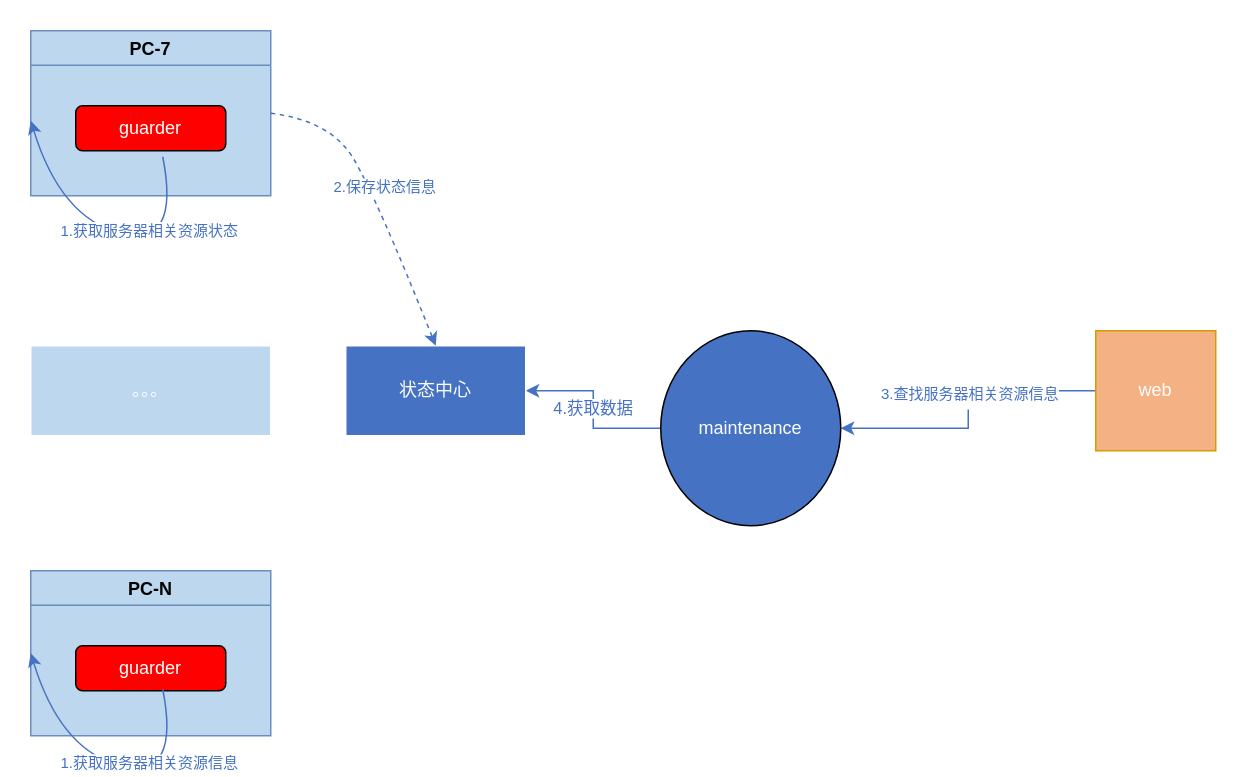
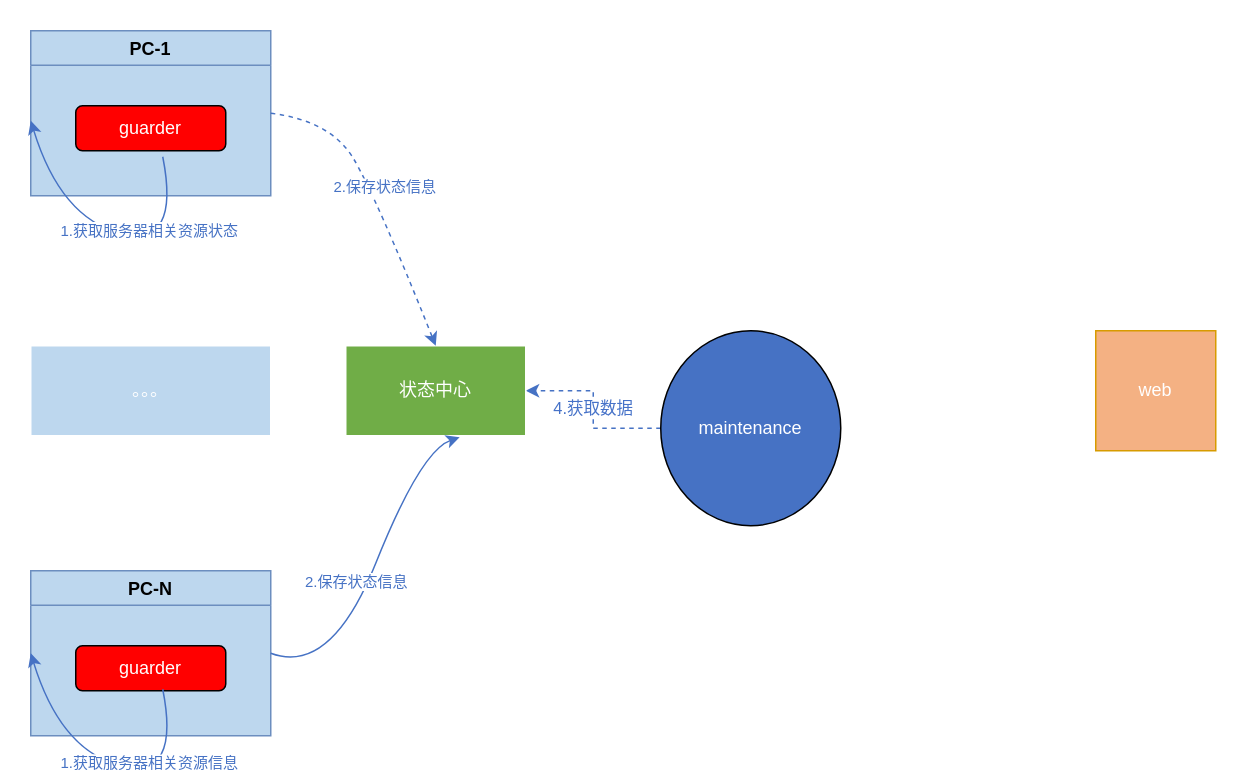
- <mxCell id="8" value="PC-7" style="swimlane;fillColor=#bdd7ee;strokeColor=#6C8EBF;swimlaneFillColor=#bdd7ee;gradientColor=none;" vertex="1" parent="1"><mxGeometry x="20" y="20" width="160" height="110" as="geometry"><mxRectangle x="80" y="850" width="60" height="23" as="alternateBounds" /></mxGeometry></mxCell>
+ <mxCell id="8" value="PC-1" style="swimlane;fillColor=#bdd7ee;strokeColor=#6C8EBF;swimlaneFillColor=#bdd7ee;gradientColor=none;" vertex="1" parent="1"><mxGeometry x="20" y="20" width="160" height="110" as="geometry"><mxRectangle x="80" y="850" width="60" height="23" as="alternateBounds" /></mxGeometry></mxCell>
- <mxCell id="7" value="&lt;font color=&quot;#ffffff&quot;&gt;状态中心&lt;/font&gt;" style="rounded=0;whiteSpace=wrap;html=1;fillColor=#4672c4;strokeColor=#FFFFFF;" vertex="1" parent="1"><mxGeometry x="230" y="230" width="120" height="60" as="geometry" /></mxCell>
+ <mxCell id="7" value="&lt;font color=&quot;#ffffff&quot;&gt;状态中心&lt;/font&gt;" style="rounded=0;whiteSpace=wrap;html=1;fillColor=#70ad47;strokeColor=#FFFFFF;" vertex="1" parent="1"><mxGeometry x="230" y="230" width="120" height="60" as="geometry" /></mxCell>
- <mxCell id="5" value="4.获取数据" style="edgeStyle=orthogonalEdgeStyle;rounded=0;orthogonalLoop=1;jettySize=auto;html=1;strokeColor=#4672c4;fontColor=#4672c8;" edge="1" parent="1" source="6" target="7"><mxGeometry relative="1" as="geometry" /></mxCell>
+ <mxCell id="5" value="4.获取数据" style="edgeStyle=orthogonalEdgeStyle;rounded=0;orthogonalLoop=1;jettySize=auto;html=1;strokeColor=#4672c4;fontColor=#4672c8;dashed=1;" edge="1" parent="1" source="6" target="7"><mxGeometry relative="1" as="geometry" /></mxCell>
- <mxCell id="2" value="" style="edgeStyle=orthogonalEdgeStyle;rounded=0;orthogonalLoop=1;jettySize=auto;html=1;strokeColor=#4672c4;" edge="1" parent="1" source="4" target="6"><mxGeometry relative="1" as="geometry" /></mxCell>
- <mxCell id="3" value="&lt;p style=&quot;line-height: 0; font-size: 10px;&quot;&gt;3.查找服务器相关资源信息&lt;/p&gt;" style="edgeLabel;html=1;align=center;verticalAlign=middle;resizable=0;points=[];fontColor=#4672c4;fontSize=10;spacing=1;" vertex="1" connectable="0" parent="2"><mxGeometry x="-0.16" y="1" relative="1" as="geometry"><mxPoint x="-3" as="offset" /></mxGeometry></mxCell>
+ <mxCell id="15" value="" style="curved=1;endArrow=classic;html=1;rounded=0;fontColor=#FFFFFF;strokeColor=#4672c4;entryX=0.633;entryY=1.017;entryDx=0;entryDy=0;entryPerimeter=0;exitX=1;exitY=0.5;exitDx=0;exitDy=0;" edge="1" parent="1" source="10" target="7"><mxGeometry width="50" height="50" relative="1" as="geometry"><mxPoint x="170" y="470" as="sourcePoint" /><mxPoint x="220" y="420" as="targetPoint" /><Array as="points"><mxPoint x="220" y="450" /><mxPoint x="280" y="300" /></Array></mxGeometry></mxCell>
+ <mxCell id="16" value="2.保存状态信息" style="edgeLabel;html=1;align=center;verticalAlign=middle;resizable=0;points=[];fontSize=10;fontColor=#4672c4;" vertex="1" connectable="0" parent="15"><mxGeometry x="-0.067" y="8" relative="1" as="geometry"><mxPoint as="offset" /></mxGeometry></mxCell>
